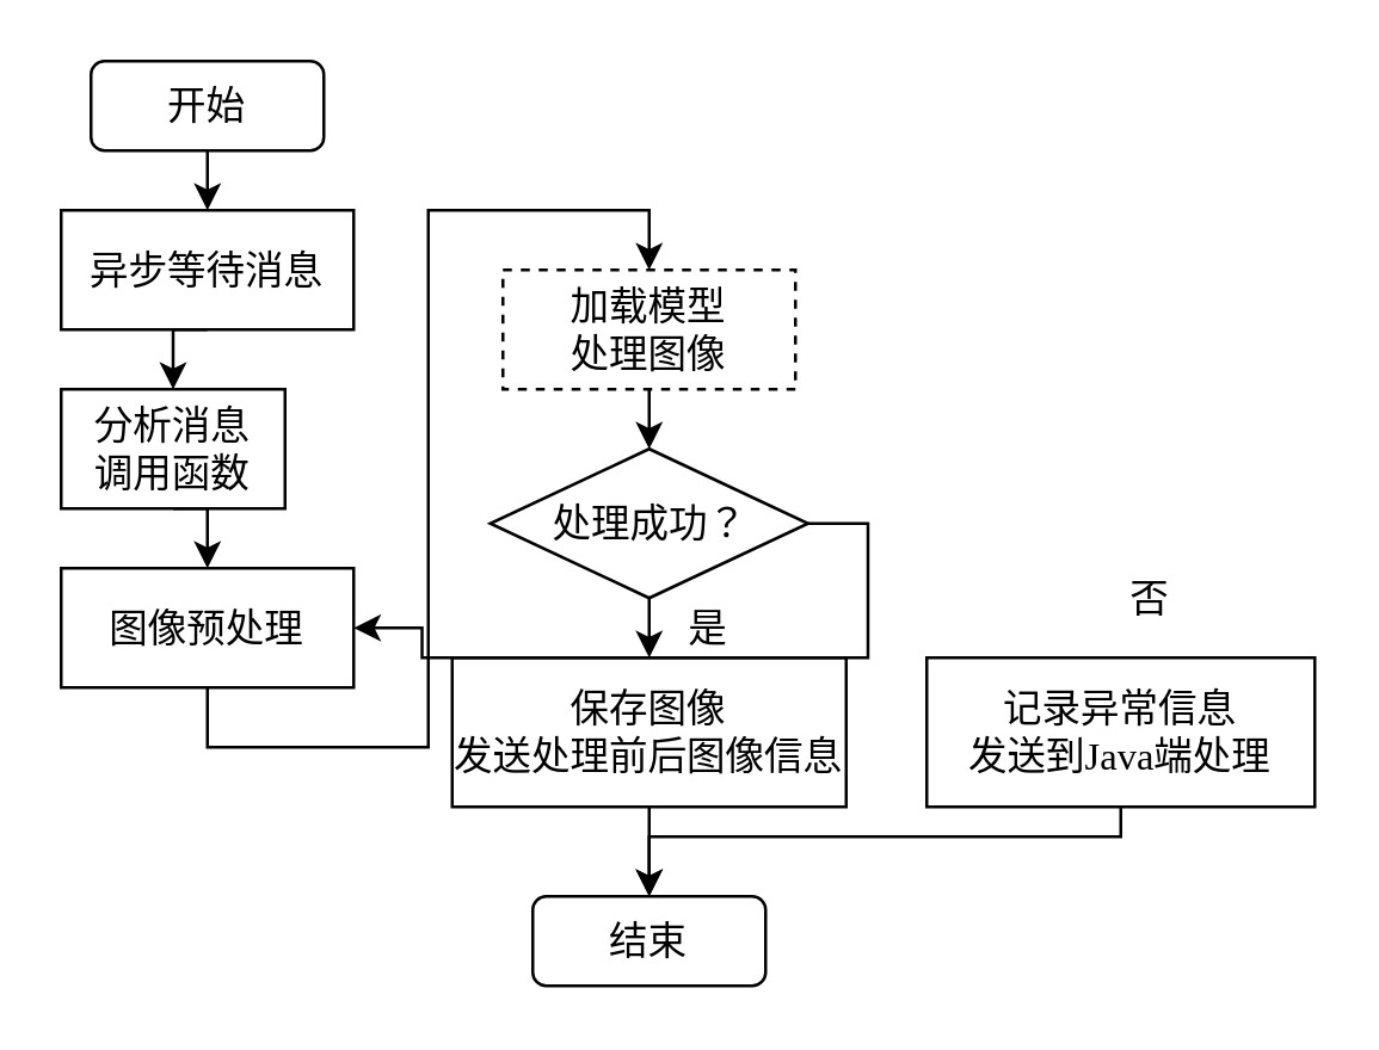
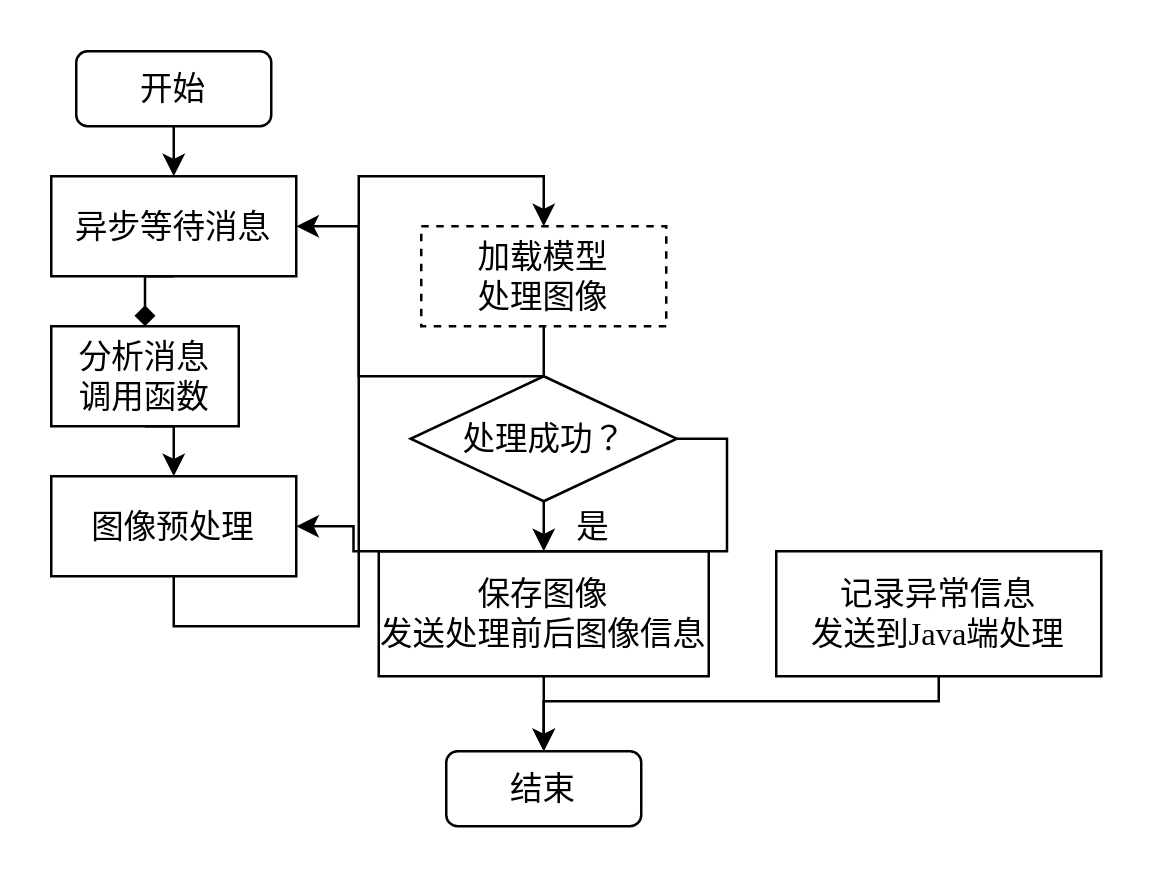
- <mxCell id="4" style="edgeStyle=orthogonalEdgeStyle;rounded=0;orthogonalLoop=1;jettySize=auto;html=1;exitX=0.5;exitY=1;exitDx=0;exitDy=0;entryX=0.5;entryY=0;entryDx=0;entryDy=0;" edge="1" parent="1" source="5" target="7"><mxGeometry relative="1" as="geometry" /></mxCell>
+ <mxCell id="4" style="edgeStyle=orthogonalEdgeStyle;rounded=0;orthogonalLoop=1;jettySize=auto;html=1;exitX=0.5;exitY=1;exitDx=0;exitDy=0;entryX=0.5;entryY=0;entryDx=0;entryDy=0;endArrow=diamond;" edge="1" parent="1" source="5" target="7"><mxGeometry relative="1" as="geometry" /></mxCell>
- <mxCell id="10" style="edgeStyle=orthogonalEdgeStyle;rounded=0;orthogonalLoop=1;jettySize=auto;html=1;exitX=0.5;exitY=1;exitDx=0;exitDy=0;entryX=0.5;entryY=0;entryDx=0;entryDy=0;" edge="1" parent="1" source="11" target="16"><mxGeometry relative="1" as="geometry" /></mxCell>
+ <mxCell id="10" style="edgeStyle=orthogonalEdgeStyle;rounded=0;orthogonalLoop=1;jettySize=auto;html=1;exitX=0.5;exitY=1;exitDx=0;exitDy=0;" edge="1" parent="1" source="11" target="5"><mxGeometry relative="1" as="geometry" /></mxCell>
- <mxCell id="21" value="否" style="text;html=1;strokeColor=none;fillColor=none;align=center;verticalAlign=middle;whiteSpace=wrap;rounded=0;fontSize=13;fontFamily=宋体;" vertex="1" parent="1"><mxGeometry x="370" y="190" width="30" height="20" as="geometry" /></mxCell>
